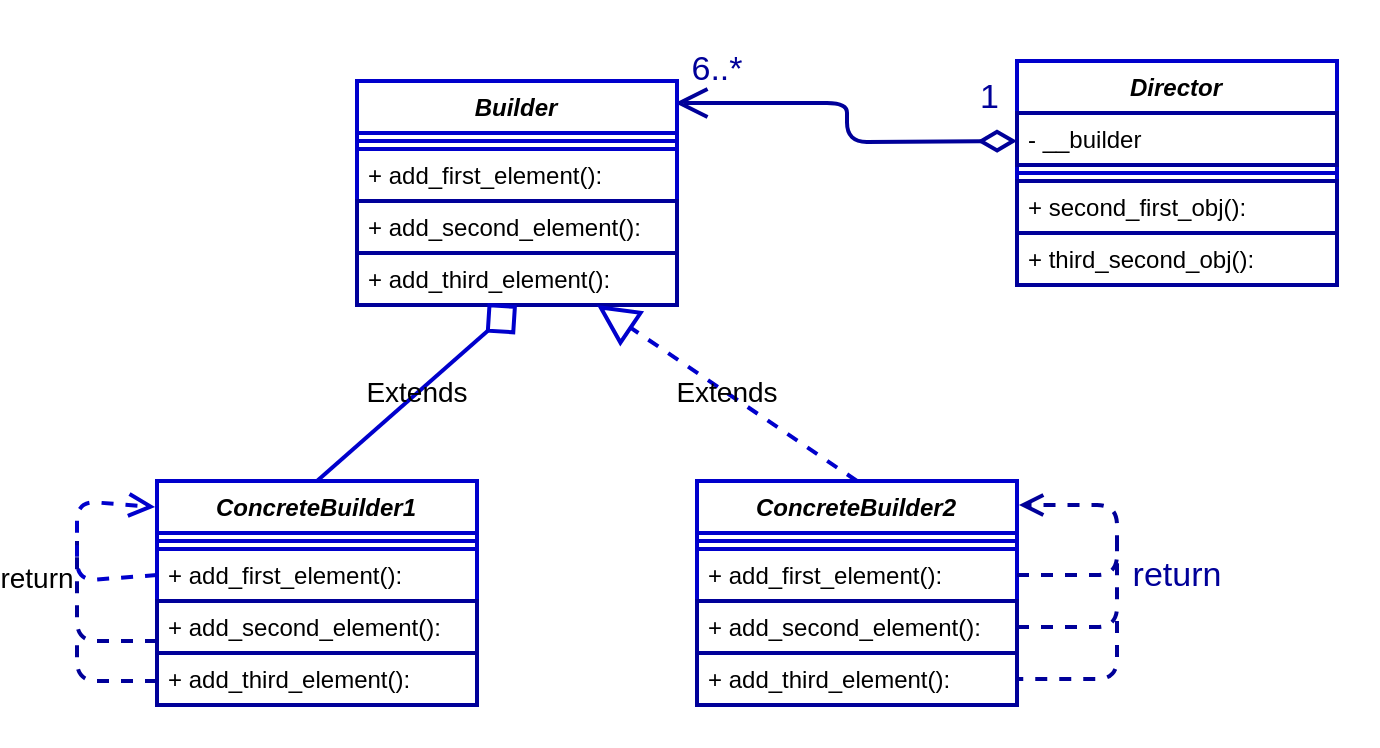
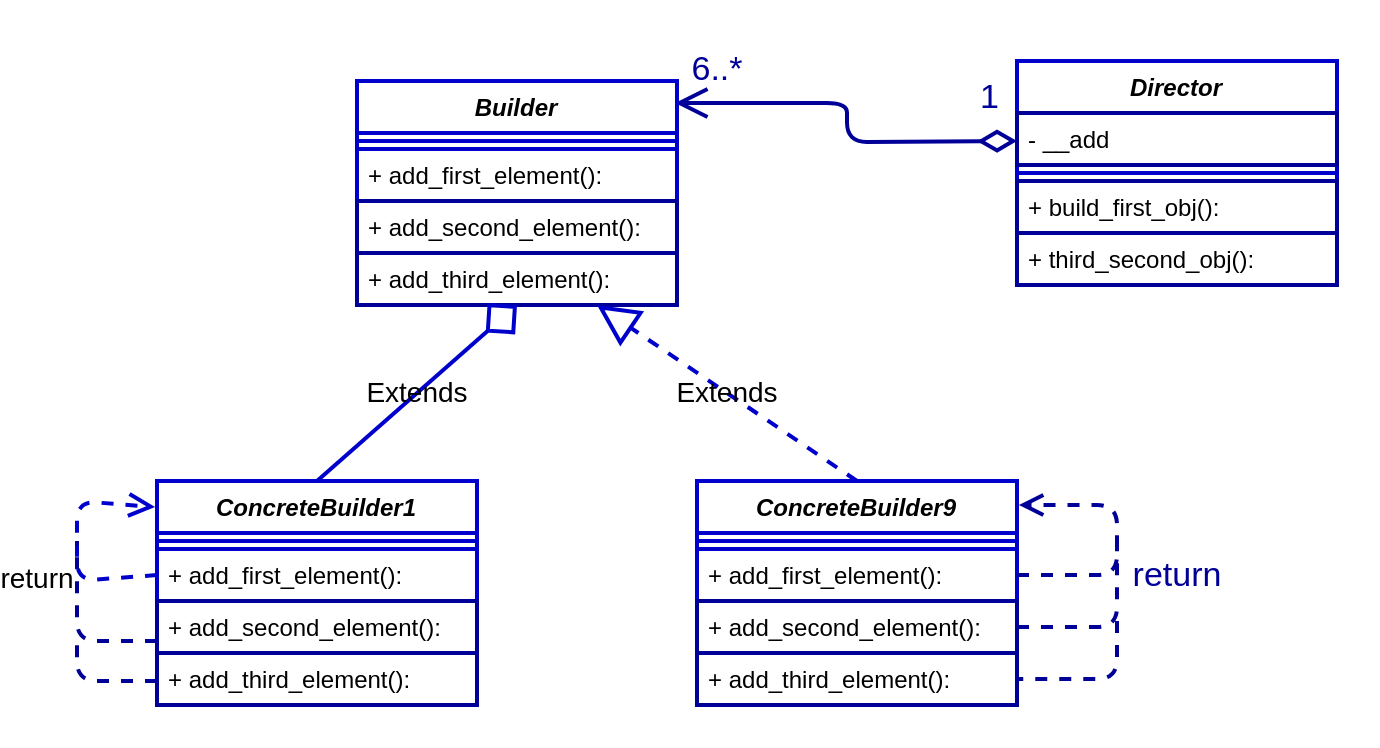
- <mxCell id="3" value="- __builder" style="text;align=left;verticalAlign=top;spacingLeft=4;spacingRight=4;overflow=hidden;rotatable=0;points=[[0,0.5],[1,0.5]];portConstraint=eastwest;fillColor=#FFFFFF;strokeWidth=2;strokeColor=#000099;fontColor=#000000;" parent="2" vertex="1"><mxGeometry y="26" width="160" height="26" as="geometry" /></mxCell>
+ <mxCell id="3" value="- __add" style="text;align=left;verticalAlign=top;spacingLeft=4;spacingRight=4;overflow=hidden;rotatable=0;points=[[0,0.5],[1,0.5]];portConstraint=eastwest;fillColor=#FFFFFF;strokeWidth=2;strokeColor=#000099;fontColor=#000000;" parent="2" vertex="1"><mxGeometry y="26" width="160" height="26" as="geometry" /></mxCell>
- <mxCell id="5" value="+ second_first_obj(): " style="text;align=left;verticalAlign=top;spacingLeft=4;spacingRight=4;overflow=hidden;rotatable=0;points=[[0,0.5],[1,0.5]];portConstraint=eastwest;fillColor=#FFFFFF;strokeWidth=2;strokeColor=#000099;fontColor=#000000;" parent="2" vertex="1"><mxGeometry y="60" width="160" height="26" as="geometry" /></mxCell>
+ <mxCell id="5" value="+ build_first_obj(): " style="text;align=left;verticalAlign=top;spacingLeft=4;spacingRight=4;overflow=hidden;rotatable=0;points=[[0,0.5],[1,0.5]];portConstraint=eastwest;fillColor=#FFFFFF;strokeWidth=2;strokeColor=#000099;fontColor=#000000;" parent="2" vertex="1"><mxGeometry y="60" width="160" height="26" as="geometry" /></mxCell>
- <mxCell id="20" value="ConcreteBuilder2" style="swimlane;fontStyle=3;align=center;verticalAlign=top;childLayout=stackLayout;horizontal=1;startSize=26;horizontalStack=0;resizeParent=1;resizeParentMax=0;resizeLast=0;collapsible=1;marginBottom=0;fontColor=#000000;strokeColor=#0000CC;strokeWidth=2;fillColor=#FFFFFF;" parent="1" vertex="1"><mxGeometry x="330" y="240" width="160" height="112" as="geometry" /></mxCell>
+ <mxCell id="20" value="ConcreteBuilder9" style="swimlane;fontStyle=3;align=center;verticalAlign=top;childLayout=stackLayout;horizontal=1;startSize=26;horizontalStack=0;resizeParent=1;resizeParentMax=0;resizeLast=0;collapsible=1;marginBottom=0;fontColor=#000000;strokeColor=#0000CC;strokeWidth=2;fillColor=#FFFFFF;" parent="1" vertex="1"><mxGeometry x="330" y="240" width="160" height="112" as="geometry" /></mxCell>
